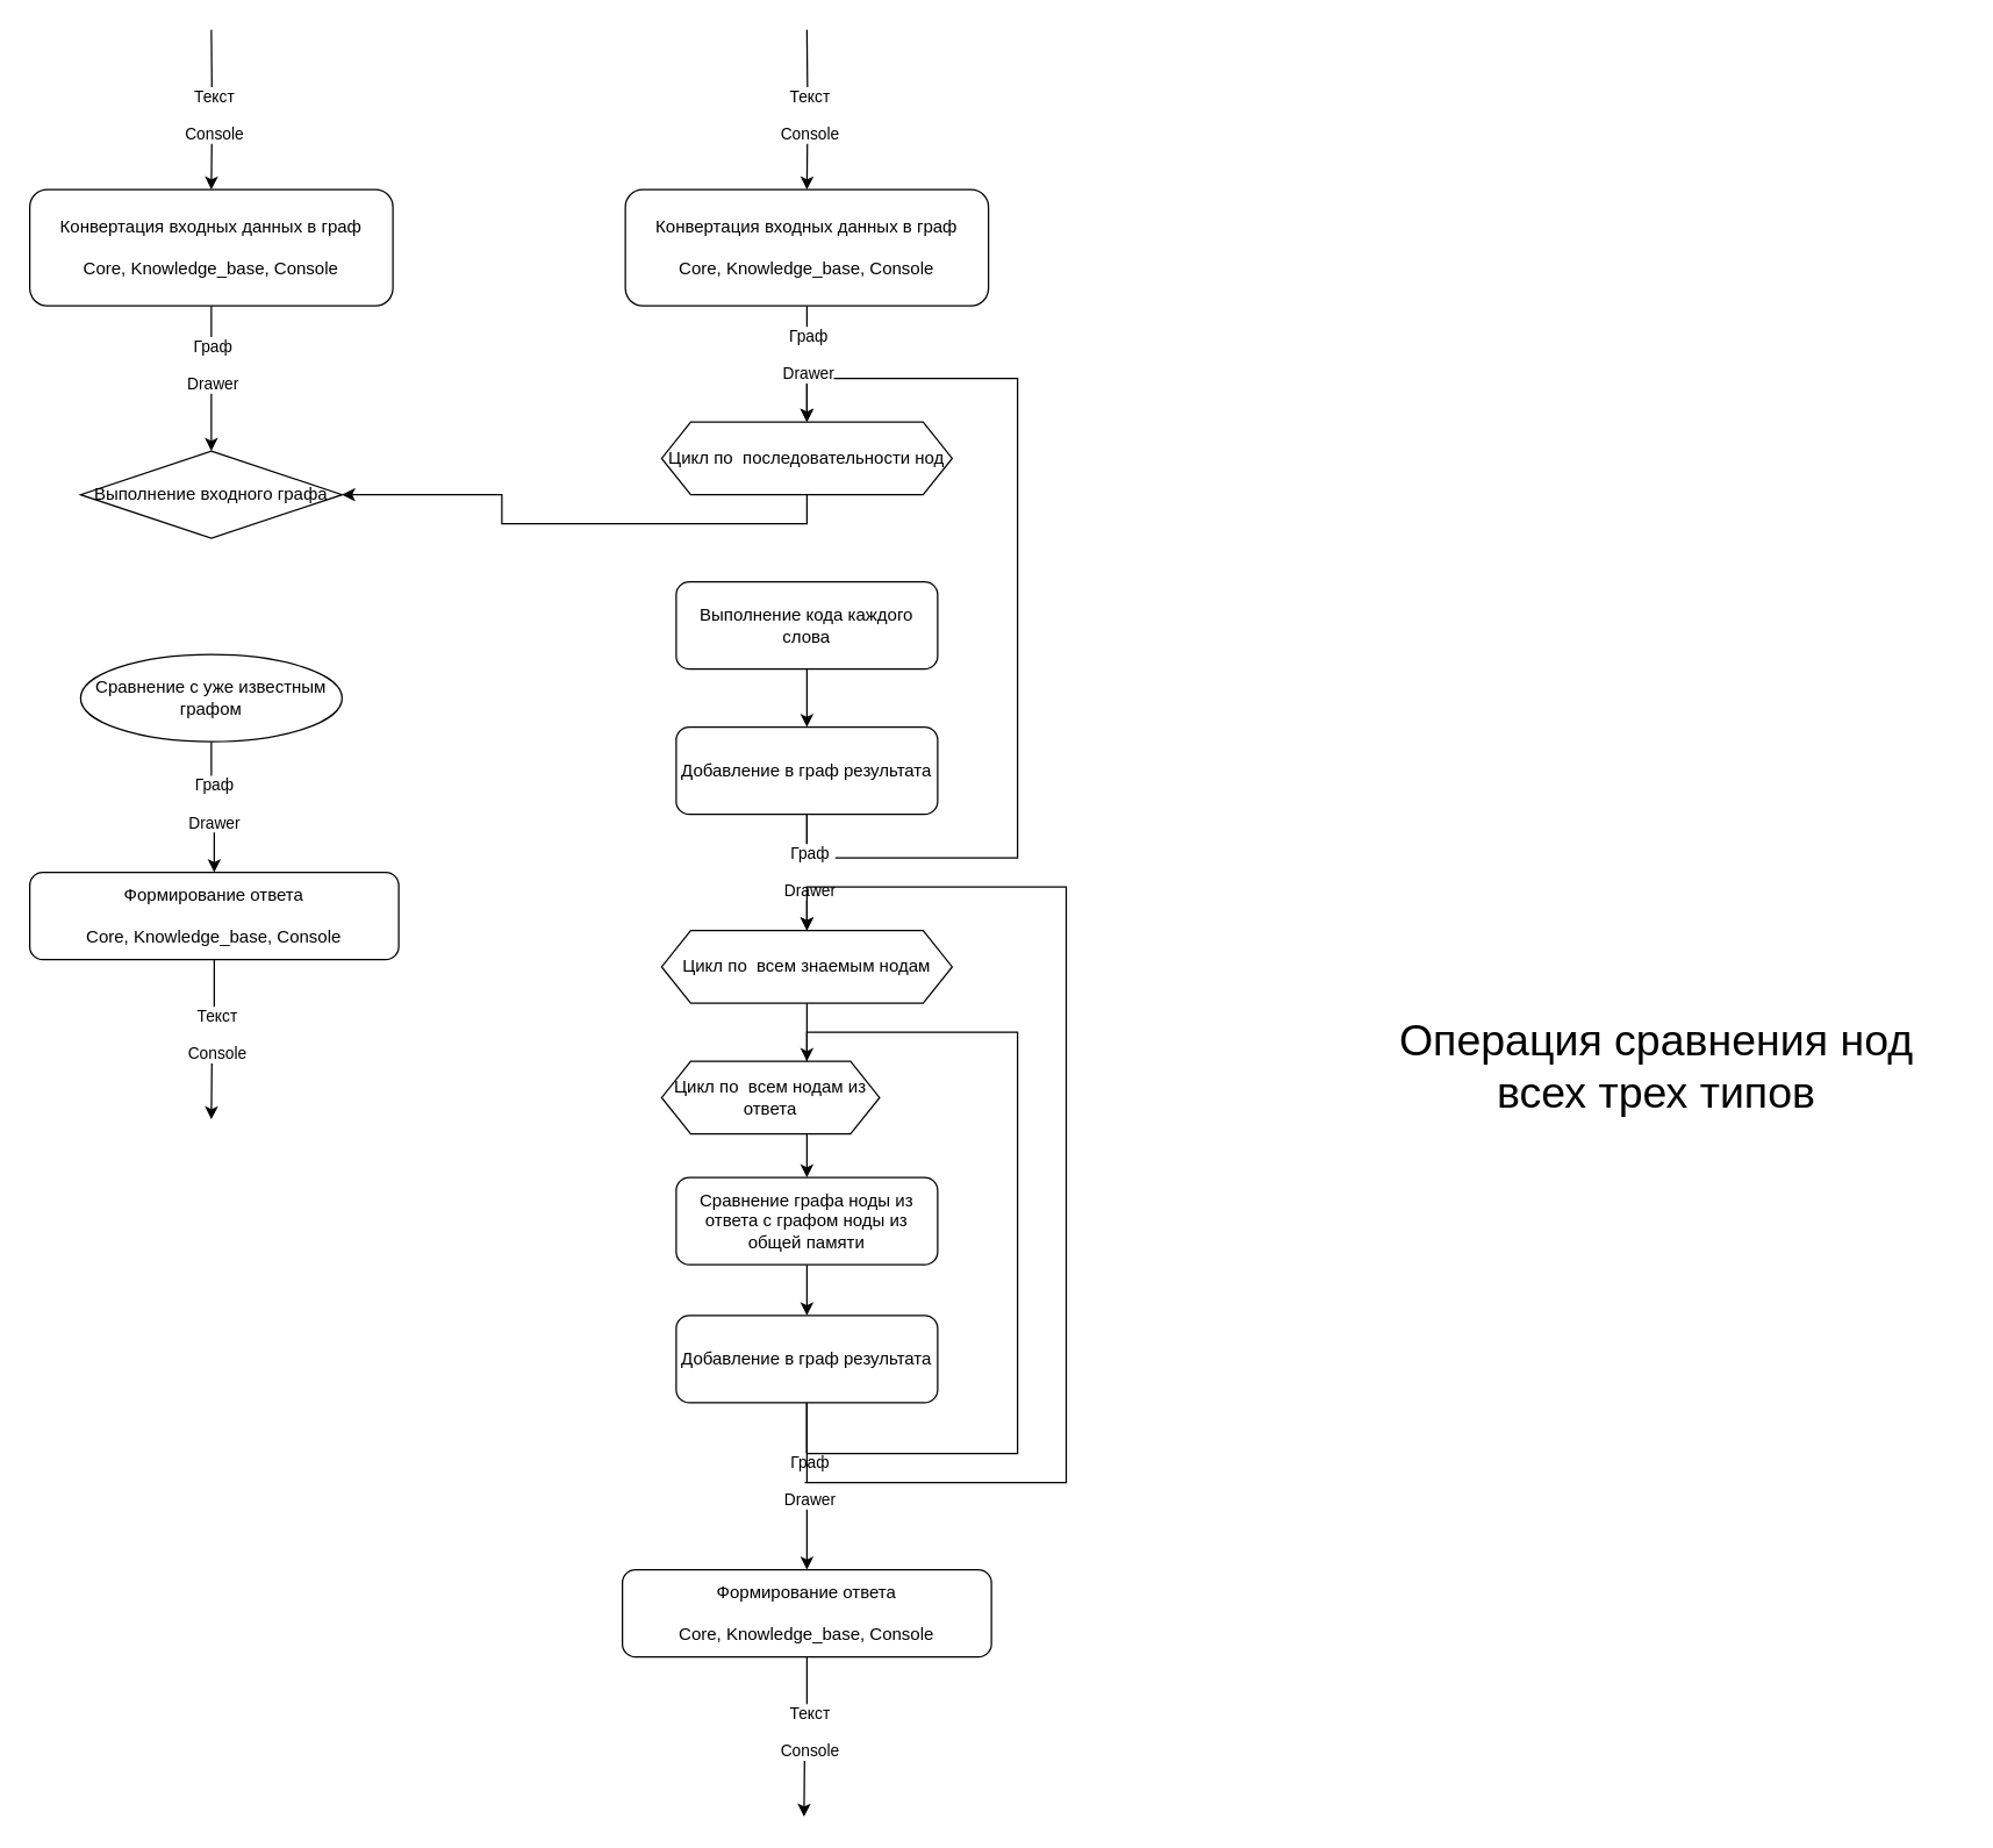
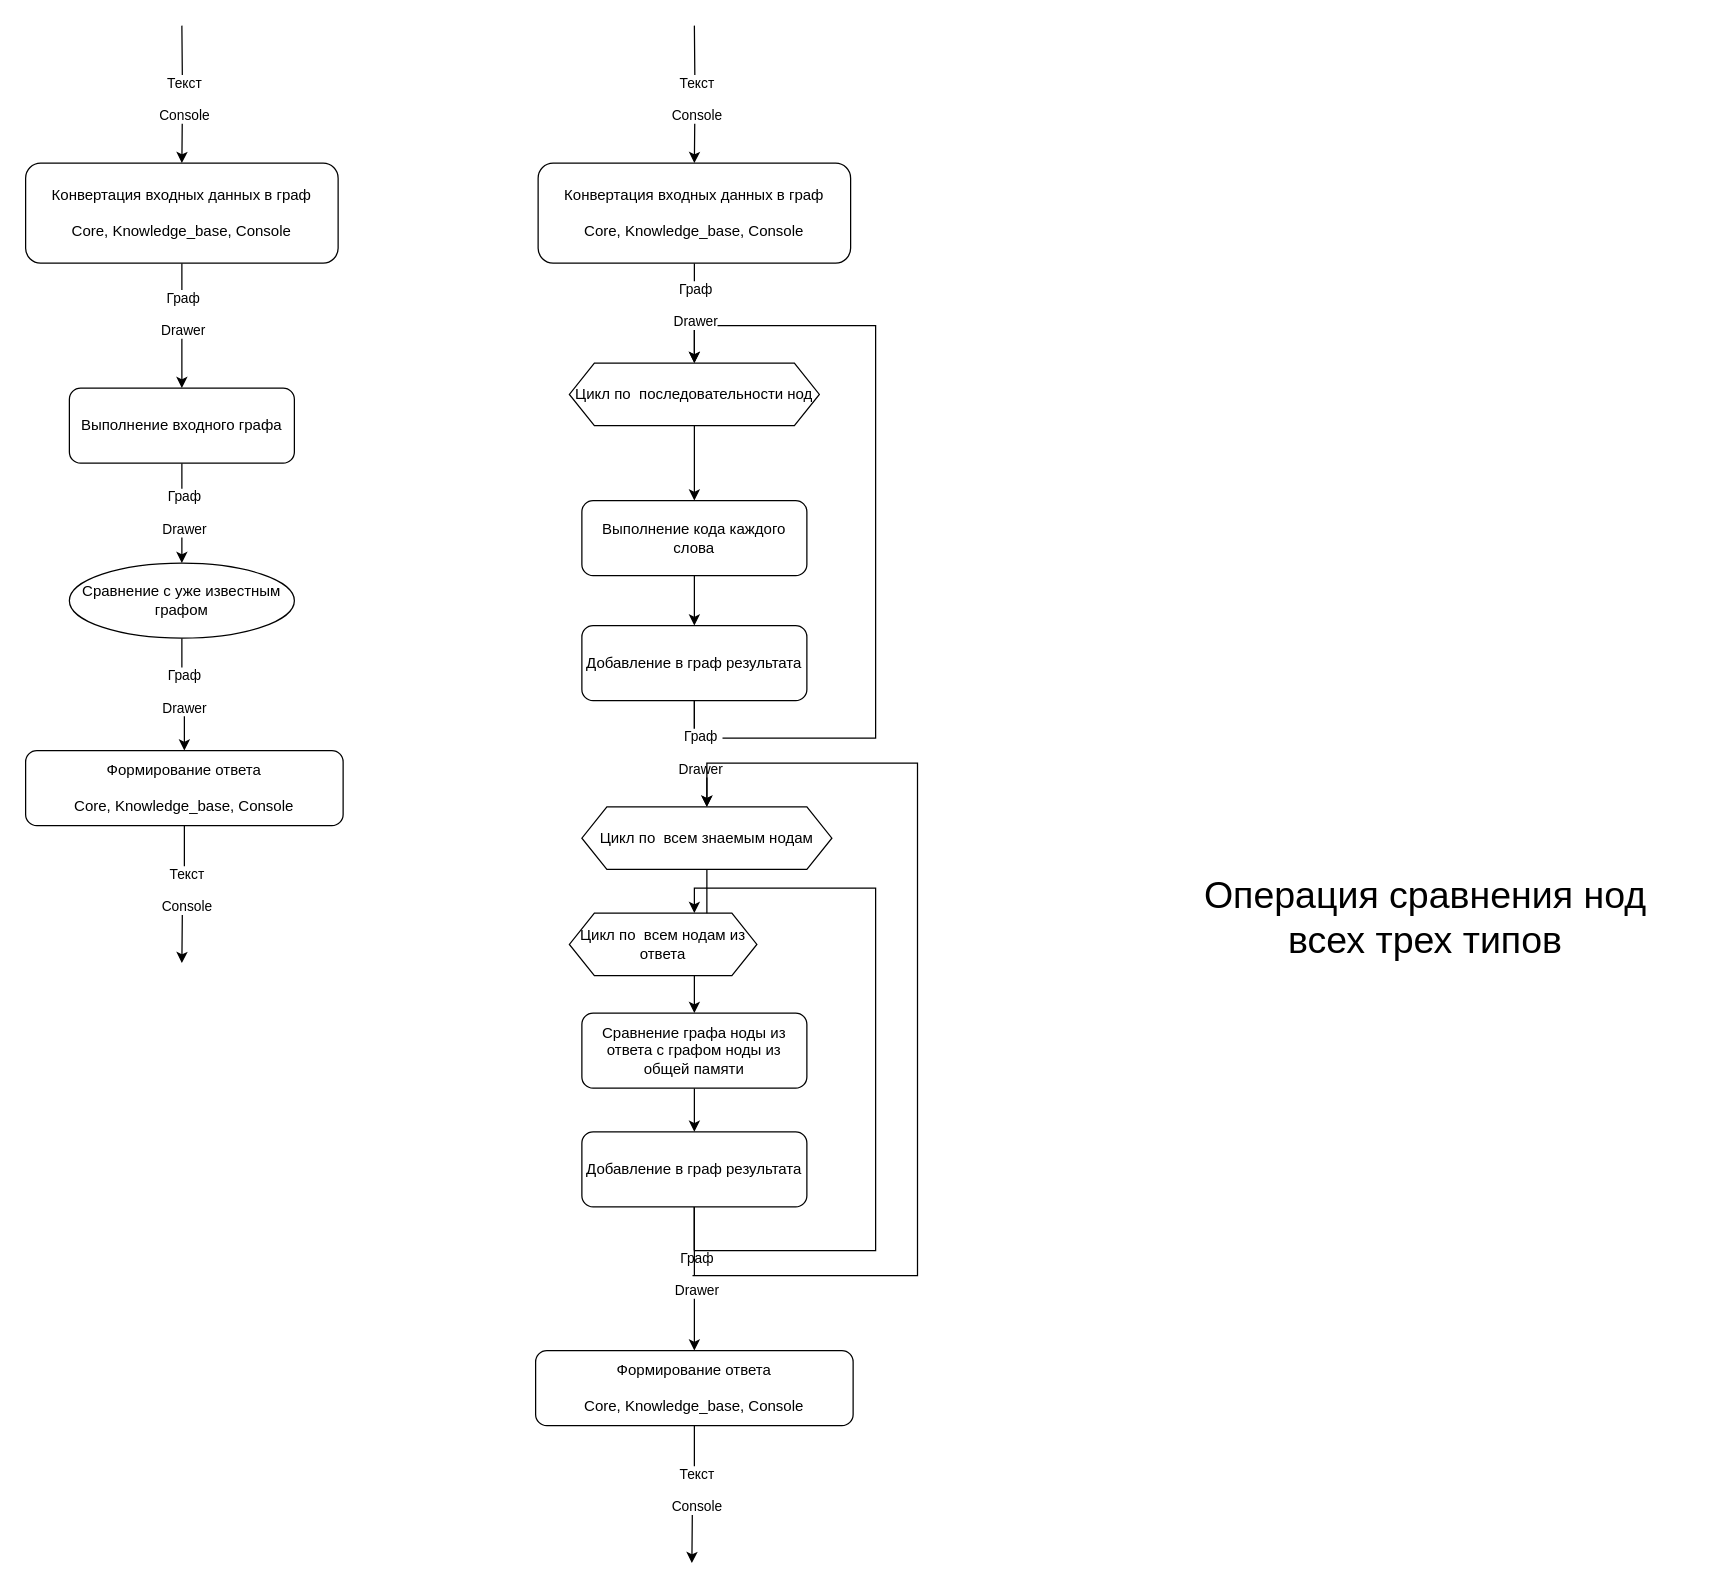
- <mxCell id="7" value="Выполнение входного графа" style="rhombus;whiteSpace=wrap;html=1;fontSize=12;glass=0;strokeWidth=1;shadow=0;" parent="1" vertex="1"><mxGeometry x="55" y="310" width="180" height="60" as="geometry" /></mxCell>
+ <mxCell id="7" value="Выполнение входного графа" style="rounded=1;whiteSpace=wrap;html=1;fontSize=12;glass=0;strokeWidth=1;shadow=0;" parent="1" vertex="1"><mxGeometry x="55" y="310" width="180" height="60" as="geometry" /></mxCell>
- <mxCell id="16" style="edgeStyle=orthogonalEdgeStyle;rounded=0;orthogonalLoop=1;jettySize=auto;html=1;exitX=0.5;exitY=1;exitDx=0;exitDy=0;" edge="1" parent="1" source="17" target="7"><mxGeometry relative="1" as="geometry" /></mxCell>
+ <mxCell id="16" style="edgeStyle=orthogonalEdgeStyle;rounded=0;orthogonalLoop=1;jettySize=auto;html=1;exitX=0.5;exitY=1;exitDx=0;exitDy=0;entryX=0.5;entryY=0;entryDx=0;entryDy=0;" edge="1" parent="1" source="17" target="20"><mxGeometry relative="1" as="geometry" /></mxCell>
+ <mxCell id="5" style="edgeStyle=orthogonalEdgeStyle;rounded=0;orthogonalLoop=1;jettySize=auto;html=1;exitX=0.5;exitY=1;exitDx=0;exitDy=0;entryX=0.5;entryY=0;entryDx=0;entryDy=0;" edge="1" parent="1" source="7" target="10"><mxGeometry relative="1" as="geometry" /></mxCell>
+ <mxCell id="6" value="Граф&lt;br&gt;&lt;br&gt;Drawer" style="edgeLabel;html=1;align=center;verticalAlign=middle;resizable=0;points=[];" vertex="1" connectable="0" parent="5"><mxGeometry x="-0.02" y="1" relative="1" as="geometry"><mxPoint as="offset" /></mxGeometry></mxCell>
- <mxCell id="35" value="Цикл по&amp;nbsp; всем знаемым нодам" style="shape=hexagon;perimeter=hexagonPerimeter2;whiteSpace=wrap;html=1;fixedSize=1;" vertex="1" parent="1"><mxGeometry x="455" y="640" width="200" height="50" as="geometry" /></mxCell>
+ <mxCell id="35" value="Цикл по&amp;nbsp; всем знаемым нодам" style="shape=hexagon;perimeter=hexagonPerimeter2;whiteSpace=wrap;html=1;fixedSize=1;" vertex="1" parent="1"><mxGeometry x="465" y="645" width="200" height="50" as="geometry" /></mxCell>
